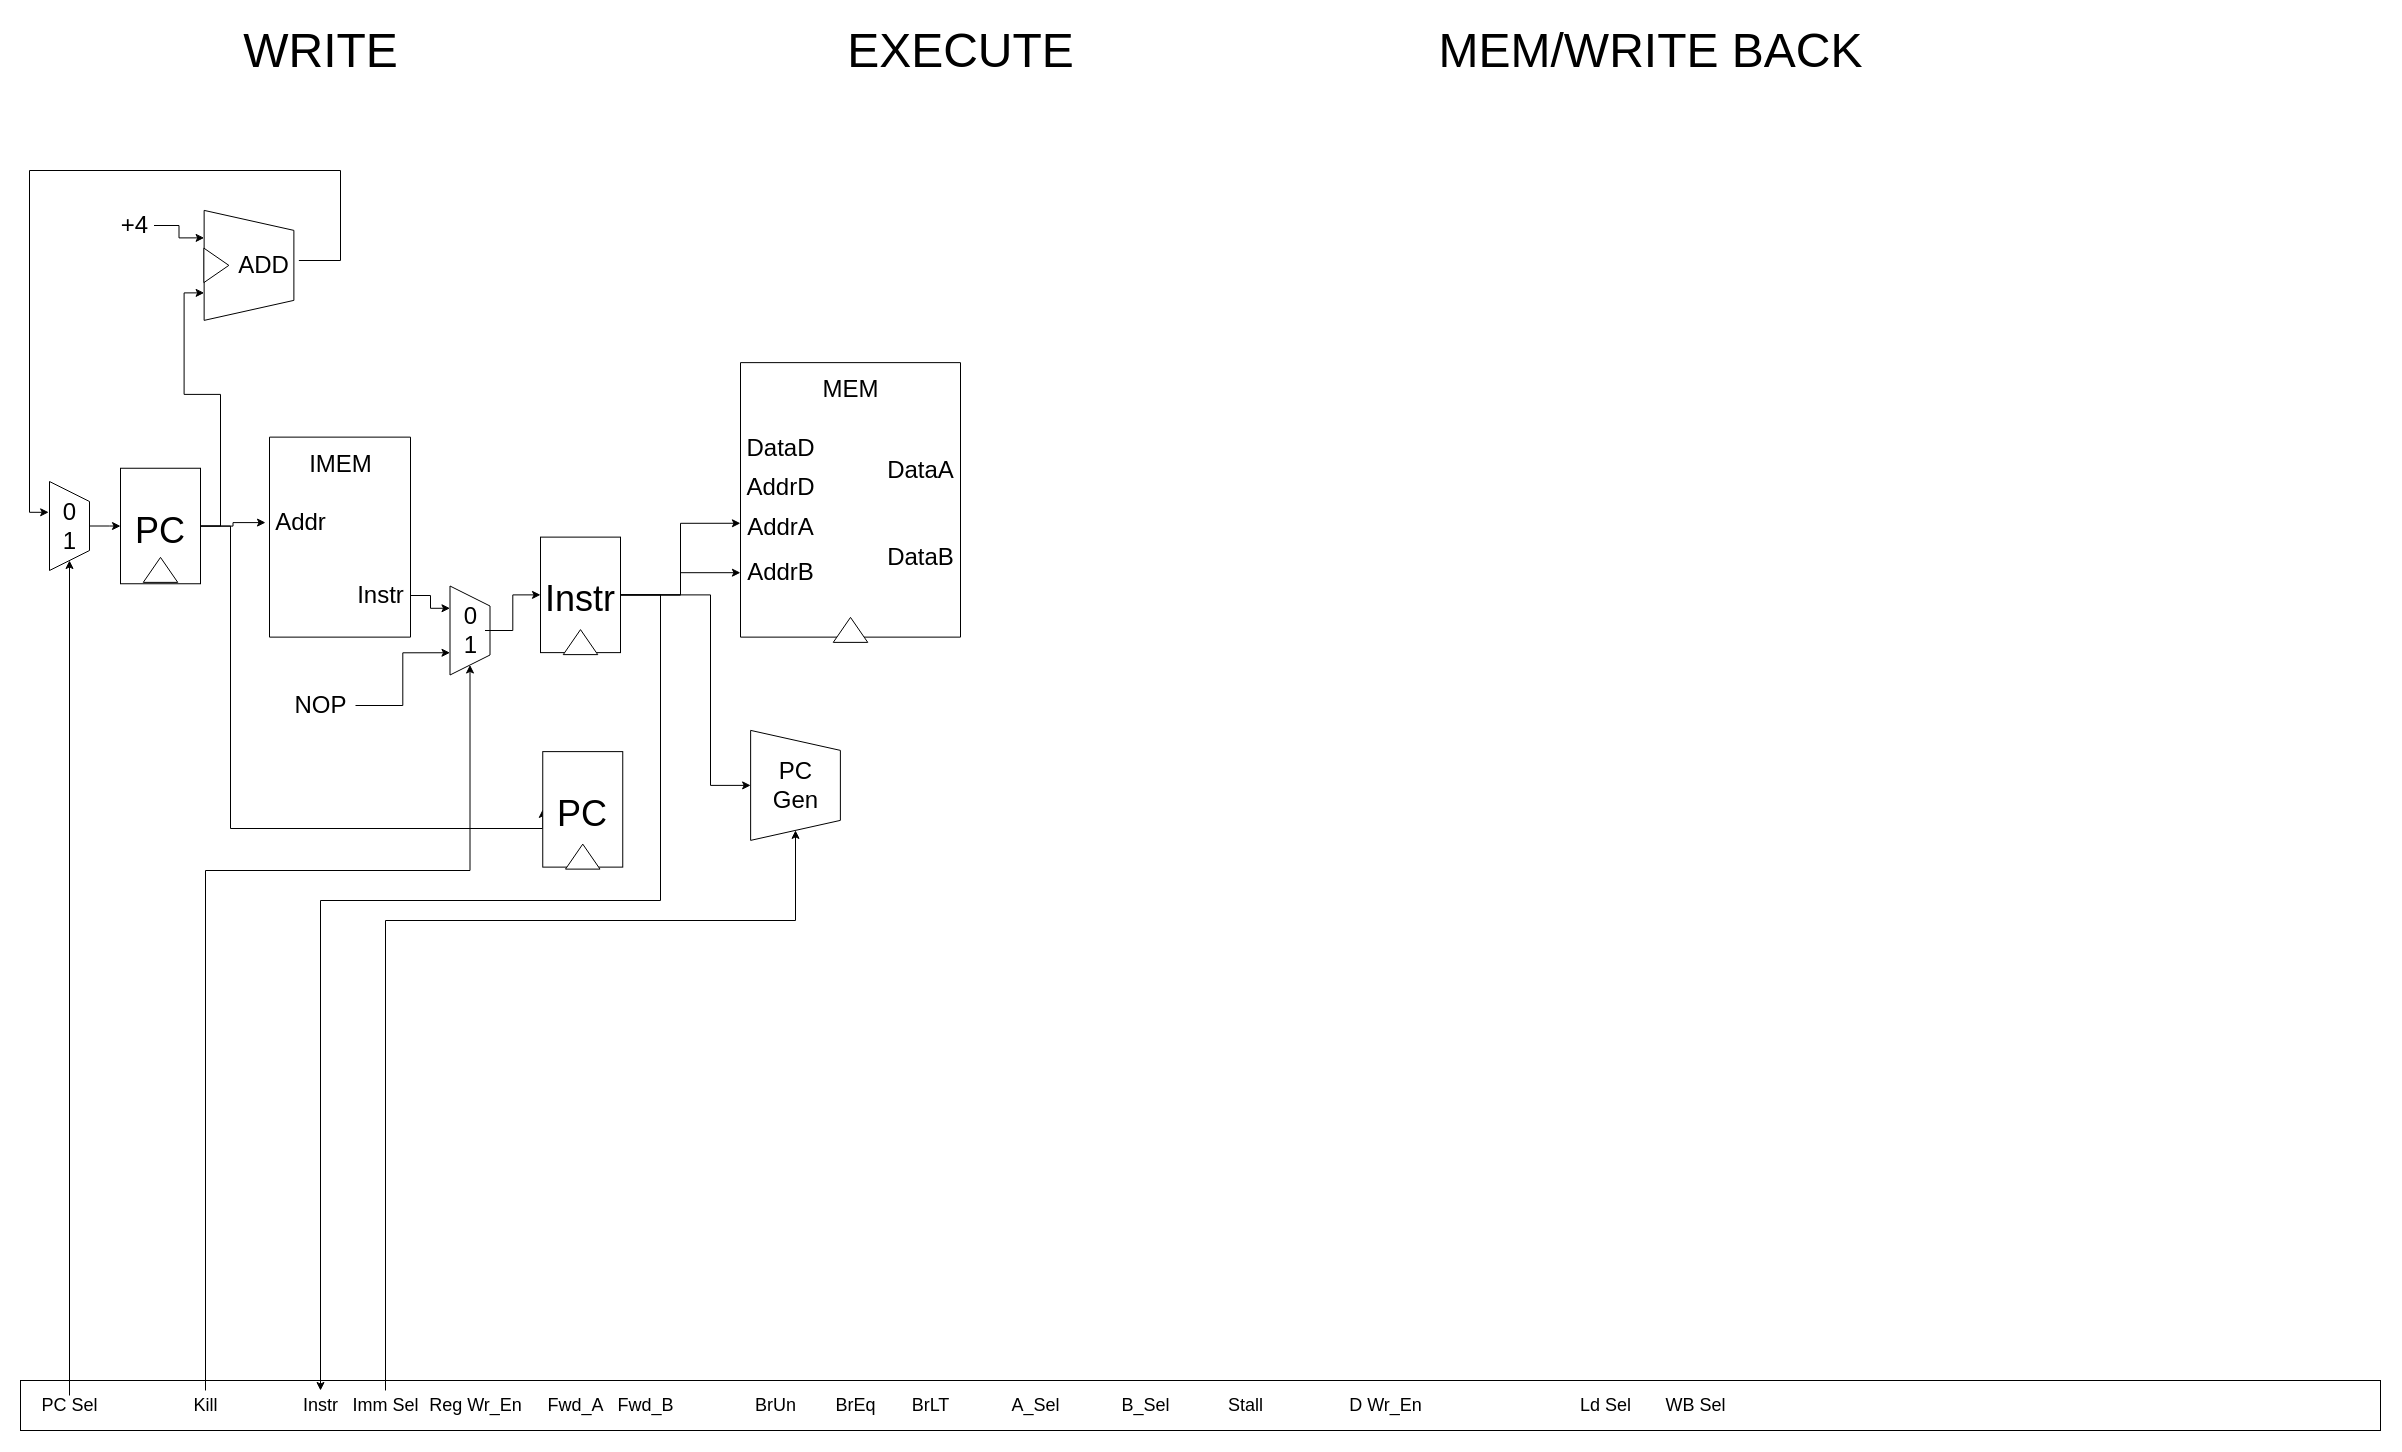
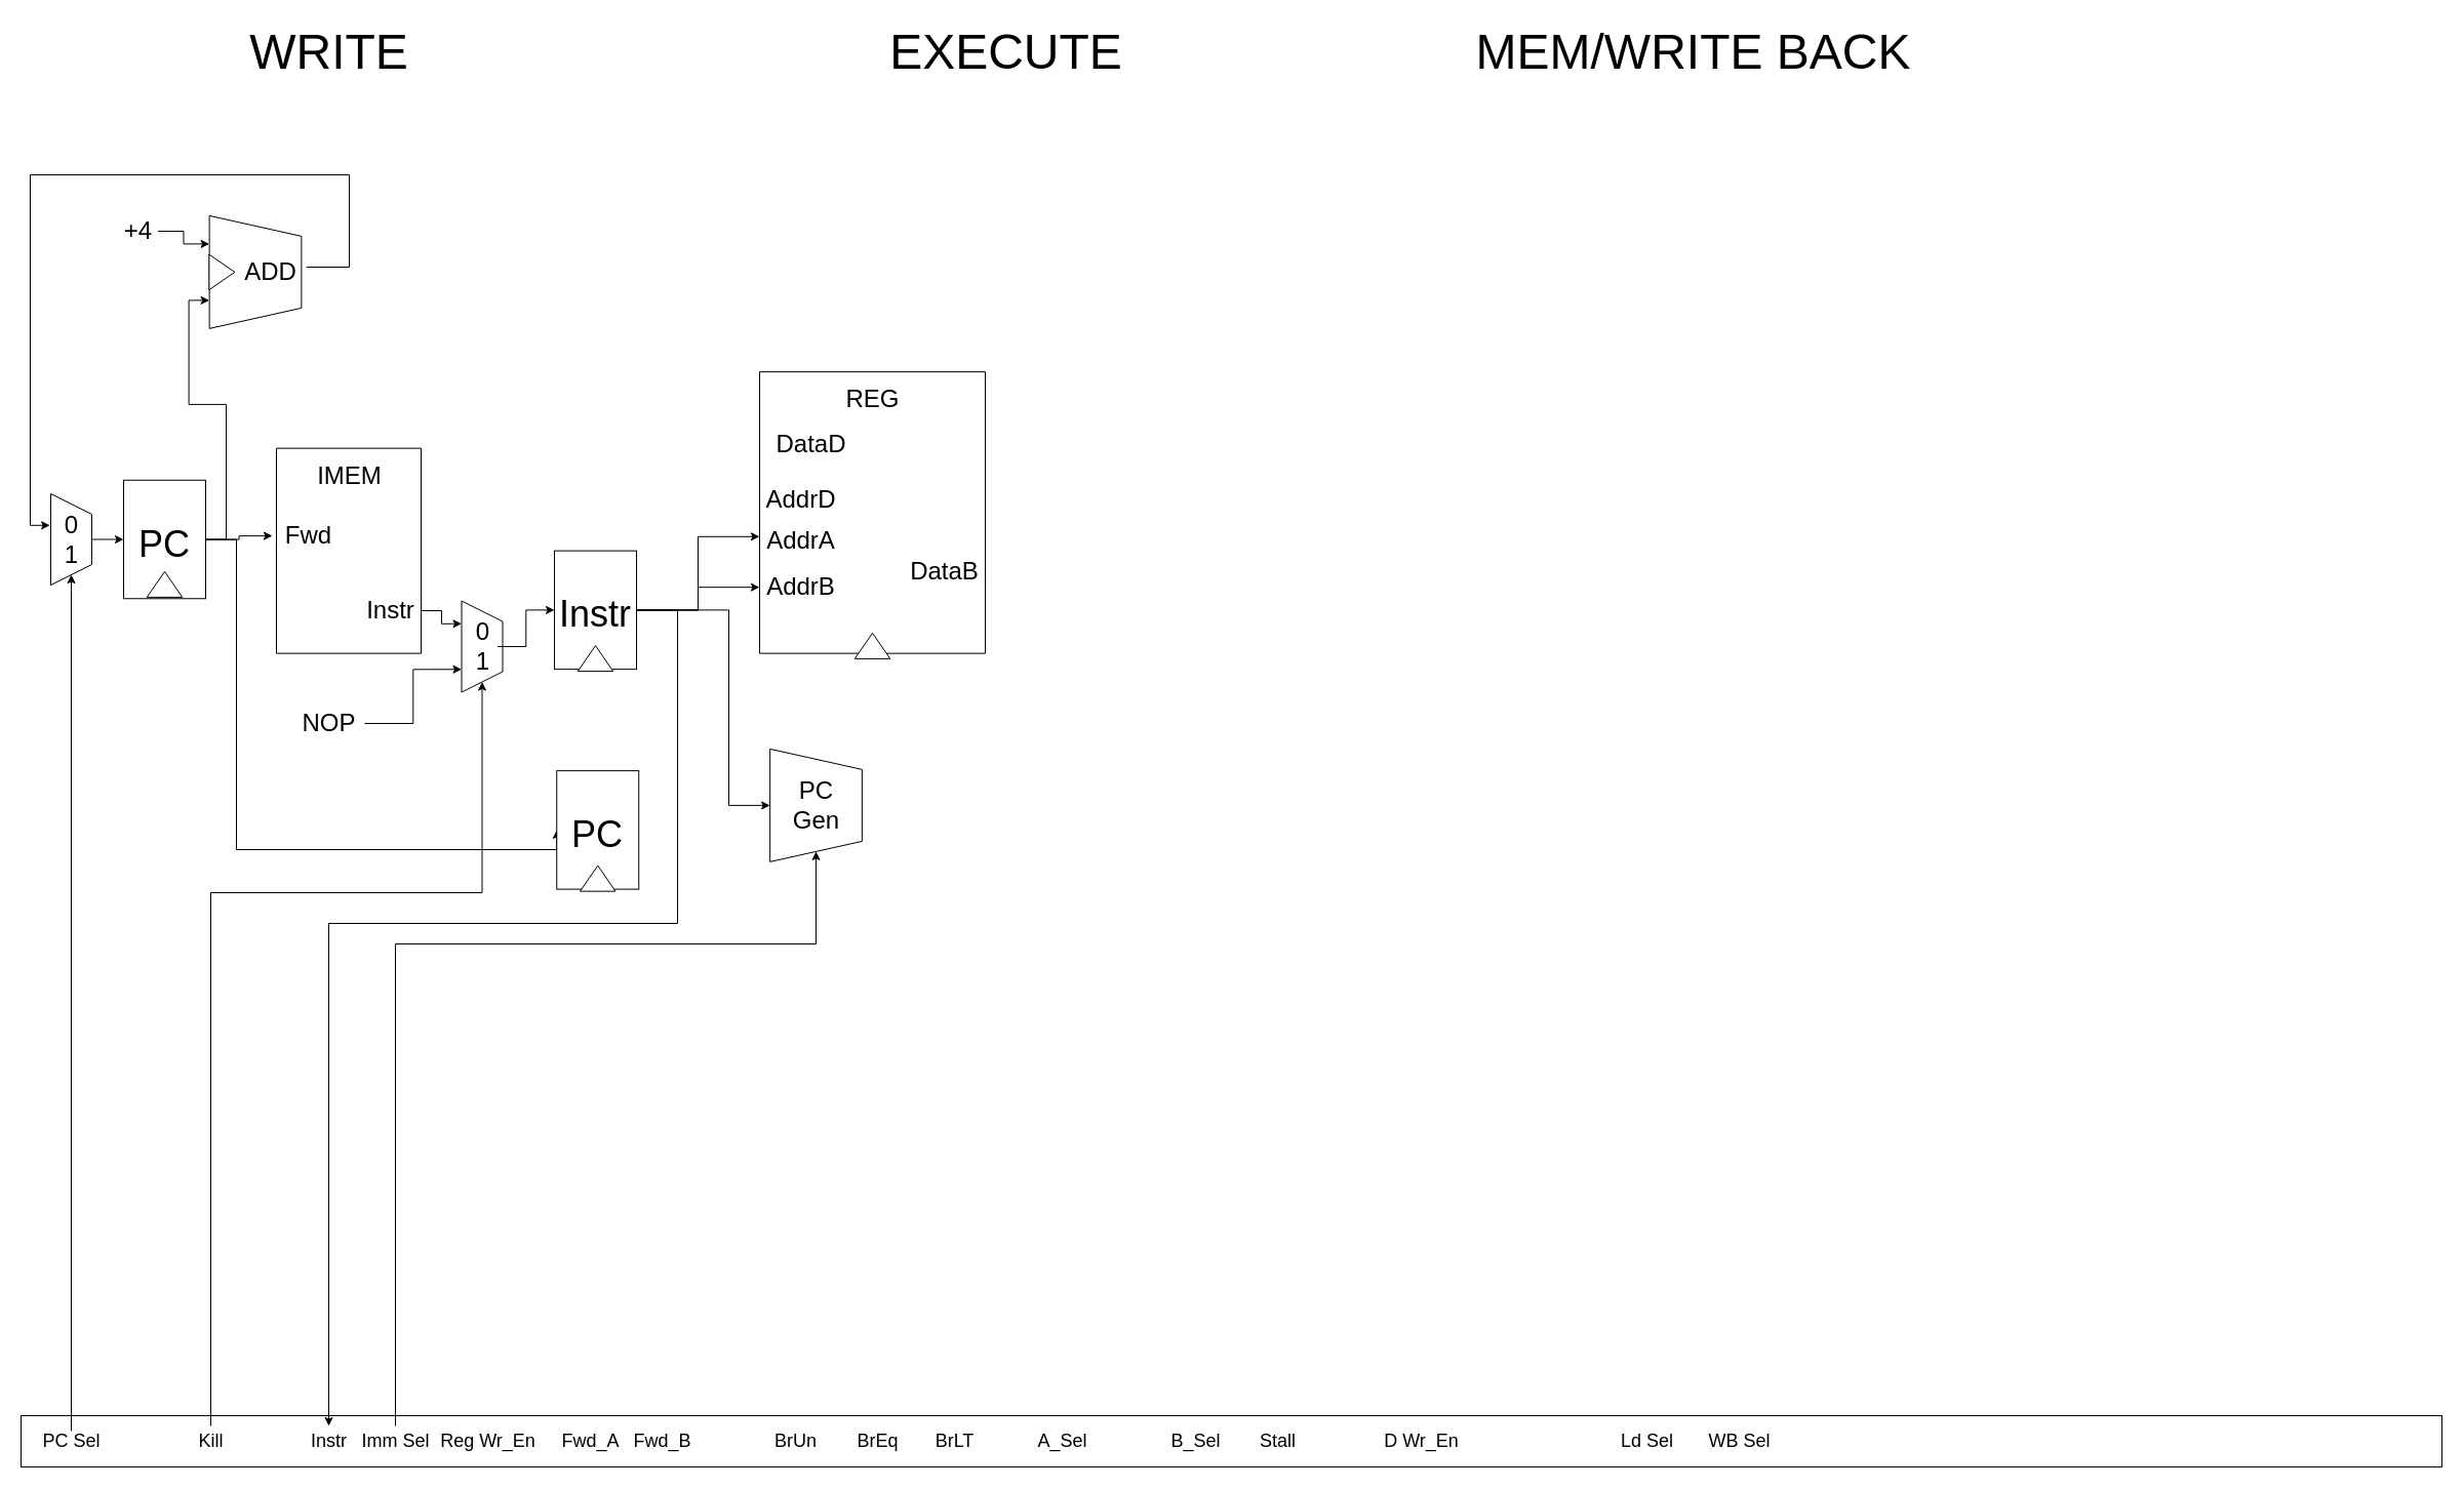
- <mxCell id="23" value="EXECUTE" style="text;html=1;align=center;verticalAlign=middle;resizable=0;points=[];autosize=1;strokeColor=none;fillColor=none;fontSize=48;" vertex="1" parent="1"><mxGeometry x="840" y="20" width="240" height="60" as="geometry" /></mxCell>
+ <mxCell id="23" value="EXECUTE" style="text;html=1;align=center;verticalAlign=middle;resizable=0;points=[];autosize=1;strokeColor=none;fillColor=none;fontSize=48;" vertex="1" parent="1"><mxGeometry x="860" y="20" width="240" height="60" as="geometry" /></mxCell>
- <mxCell id="56" value="MEM" style="text;html=1;align=center;verticalAlign=middle;resizable=0;points=[];autosize=1;strokeColor=none;fillColor=none;fontSize=24;" vertex="1" parent="55"><mxGeometry x="75" y="12.25" width="70" height="30" as="geometry" /></mxCell>
+ <mxCell id="56" value="REG" style="text;html=1;align=center;verticalAlign=middle;resizable=0;points=[];autosize=1;strokeColor=none;fillColor=none;fontSize=24;" vertex="1" parent="55"><mxGeometry x="75" y="12.25" width="70" height="30" as="geometry" /></mxCell>
- <mxCell id="57" value="DataD" style="text;html=1;align=center;verticalAlign=middle;resizable=0;points=[];autosize=1;strokeColor=none;fillColor=none;fontSize=24;" vertex="1" parent="55"><mxGeometry y="70.5" width="80" height="30" as="geometry" /></mxCell>
+ <mxCell id="57" value="DataD" style="text;html=1;align=center;verticalAlign=middle;resizable=0;points=[];autosize=1;strokeColor=none;fillColor=none;fontSize=24;" vertex="1" parent="55"><mxGeometry x="10" y="55.5" width="80" height="30" as="geometry" /></mxCell>
- <mxCell id="63" value="DataA" style="text;html=1;align=center;verticalAlign=middle;resizable=0;points=[];autosize=1;strokeColor=none;fillColor=none;fontSize=24;" vertex="1" parent="55"><mxGeometry x="140" y="92.87" width="80" height="30" as="geometry" /></mxCell>
- <mxCell id="30" value="Addr" style="text;html=1;align=center;verticalAlign=middle;resizable=0;points=[];autosize=1;strokeColor=none;fillColor=none;fontSize=24;" vertex="1" parent="28"><mxGeometry x="-4" y="70.5" width="70" height="30" as="geometry" /></mxCell>
+ <mxCell id="30" value="Fwd" style="text;html=1;align=center;verticalAlign=middle;resizable=0;points=[];autosize=1;strokeColor=none;fillColor=none;fontSize=24;" vertex="1" parent="28"><mxGeometry x="-4" y="70.5" width="70" height="30" as="geometry" /></mxCell>
- <mxCell id="17" value="B_Sel" style="text;html=1;align=center;verticalAlign=middle;resizable=0;points=[];autosize=1;strokeColor=none;fillColor=none;fontSize=18;" vertex="1" parent="1"><mxGeometry x="1115" y="1390" width="60" height="30" as="geometry" /></mxCell>
+ <mxCell id="17" value="B_Sel" style="text;html=1;align=center;verticalAlign=middle;resizable=0;points=[];autosize=1;strokeColor=none;fillColor=none;fontSize=18;" vertex="1" parent="1"><mxGeometry x="1135" y="1390" width="60" height="30" as="geometry" /></mxCell>
